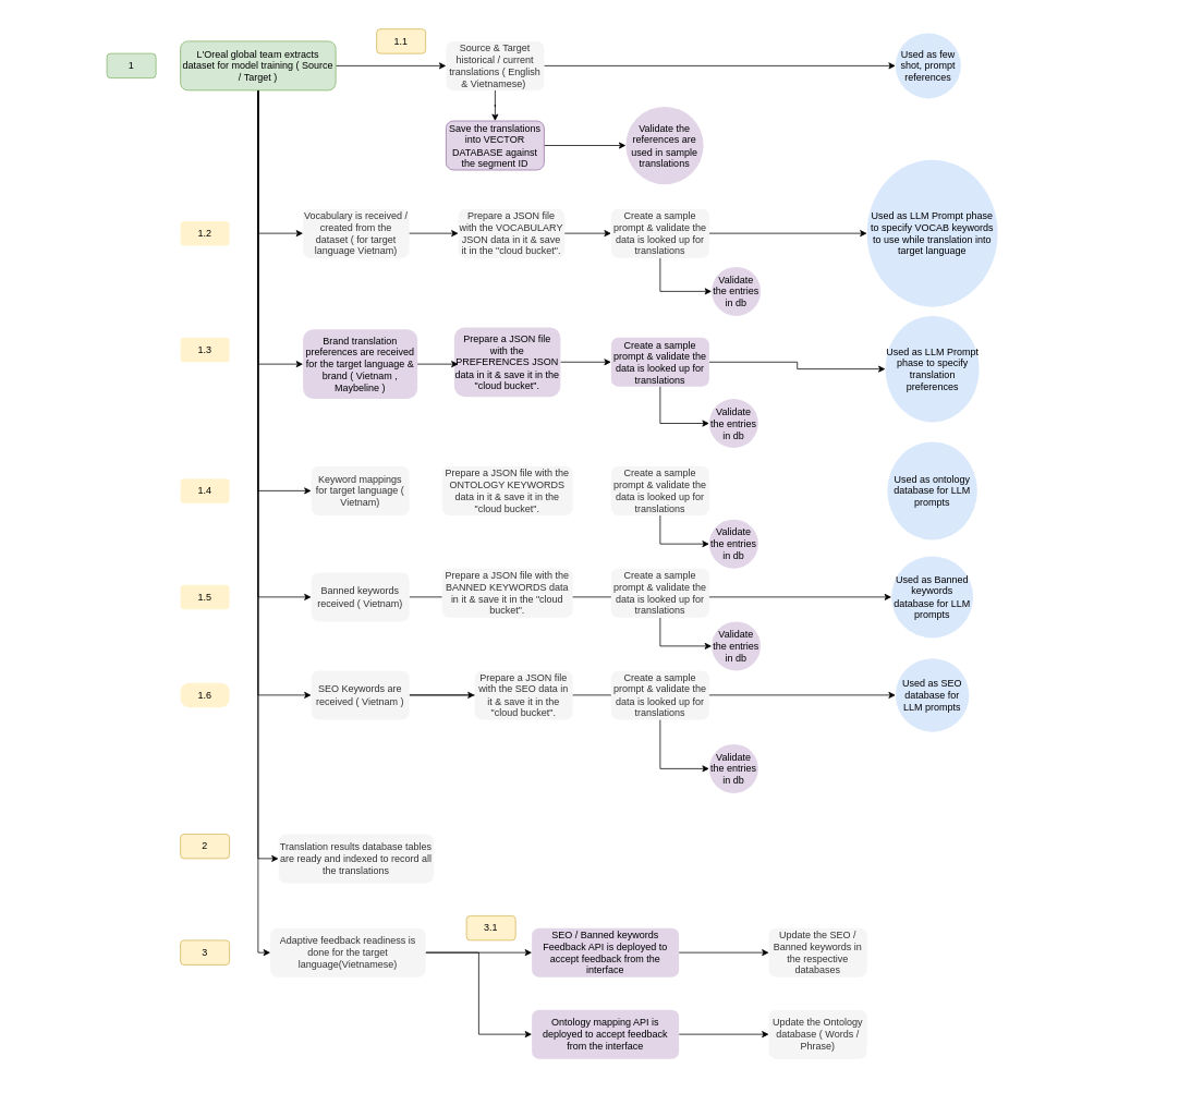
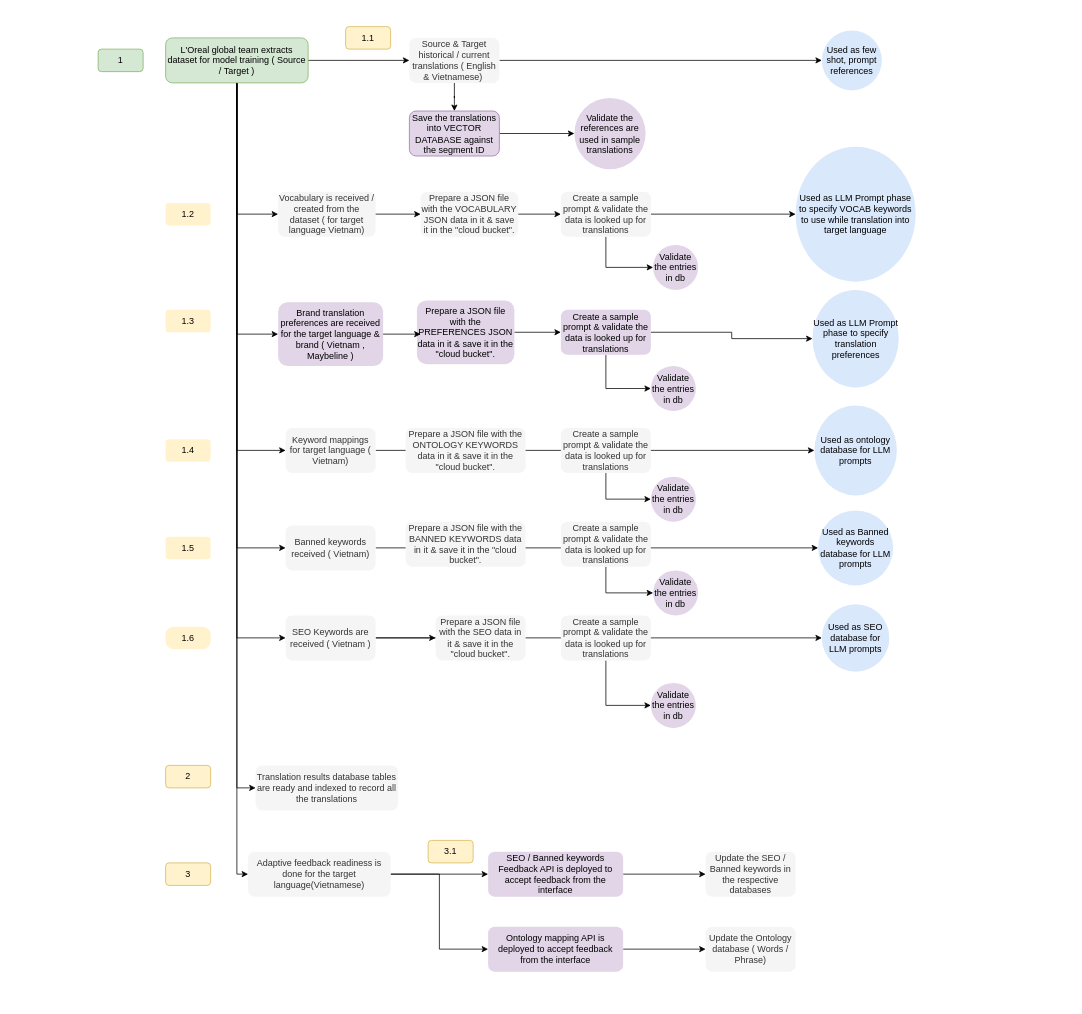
+ <mxCell id="26" value="" style="edgeStyle=orthogonalEdgeStyle;rounded=0;orthogonalLoop=1;jettySize=auto;html=1;" parent="1" source="27" target="28" edge="1"><mxGeometry relative="1" as="geometry" /></mxCell>
